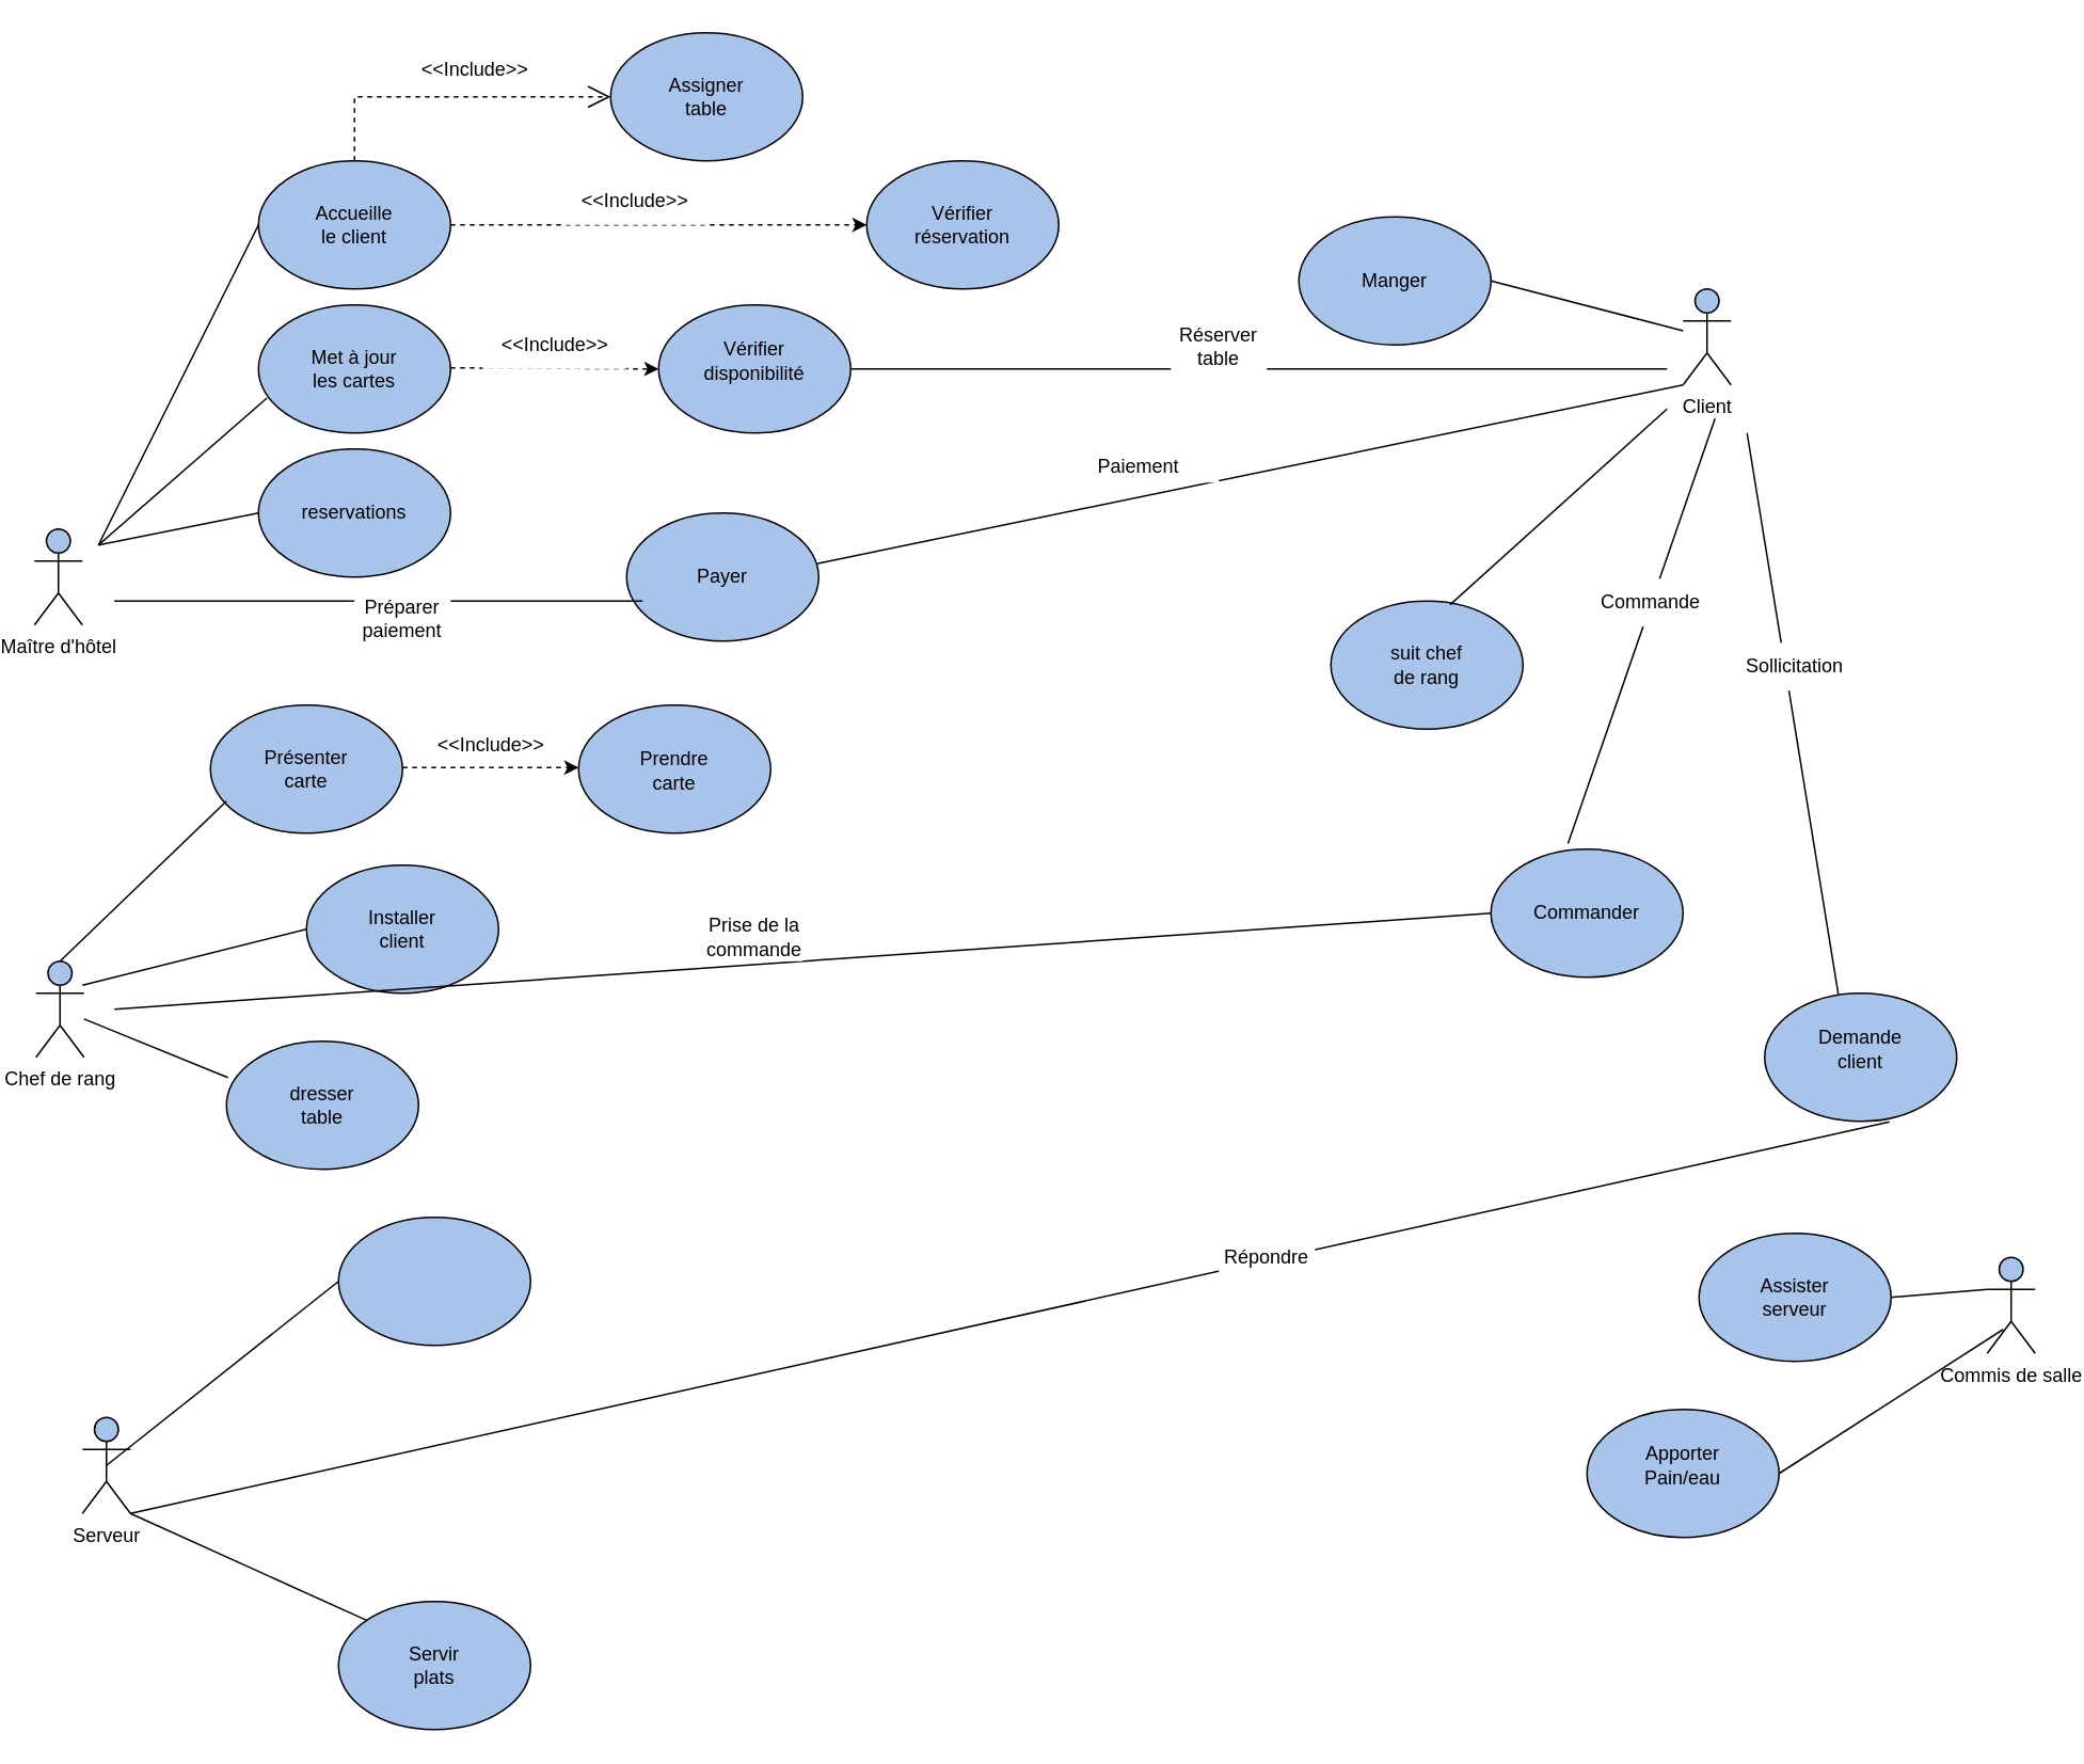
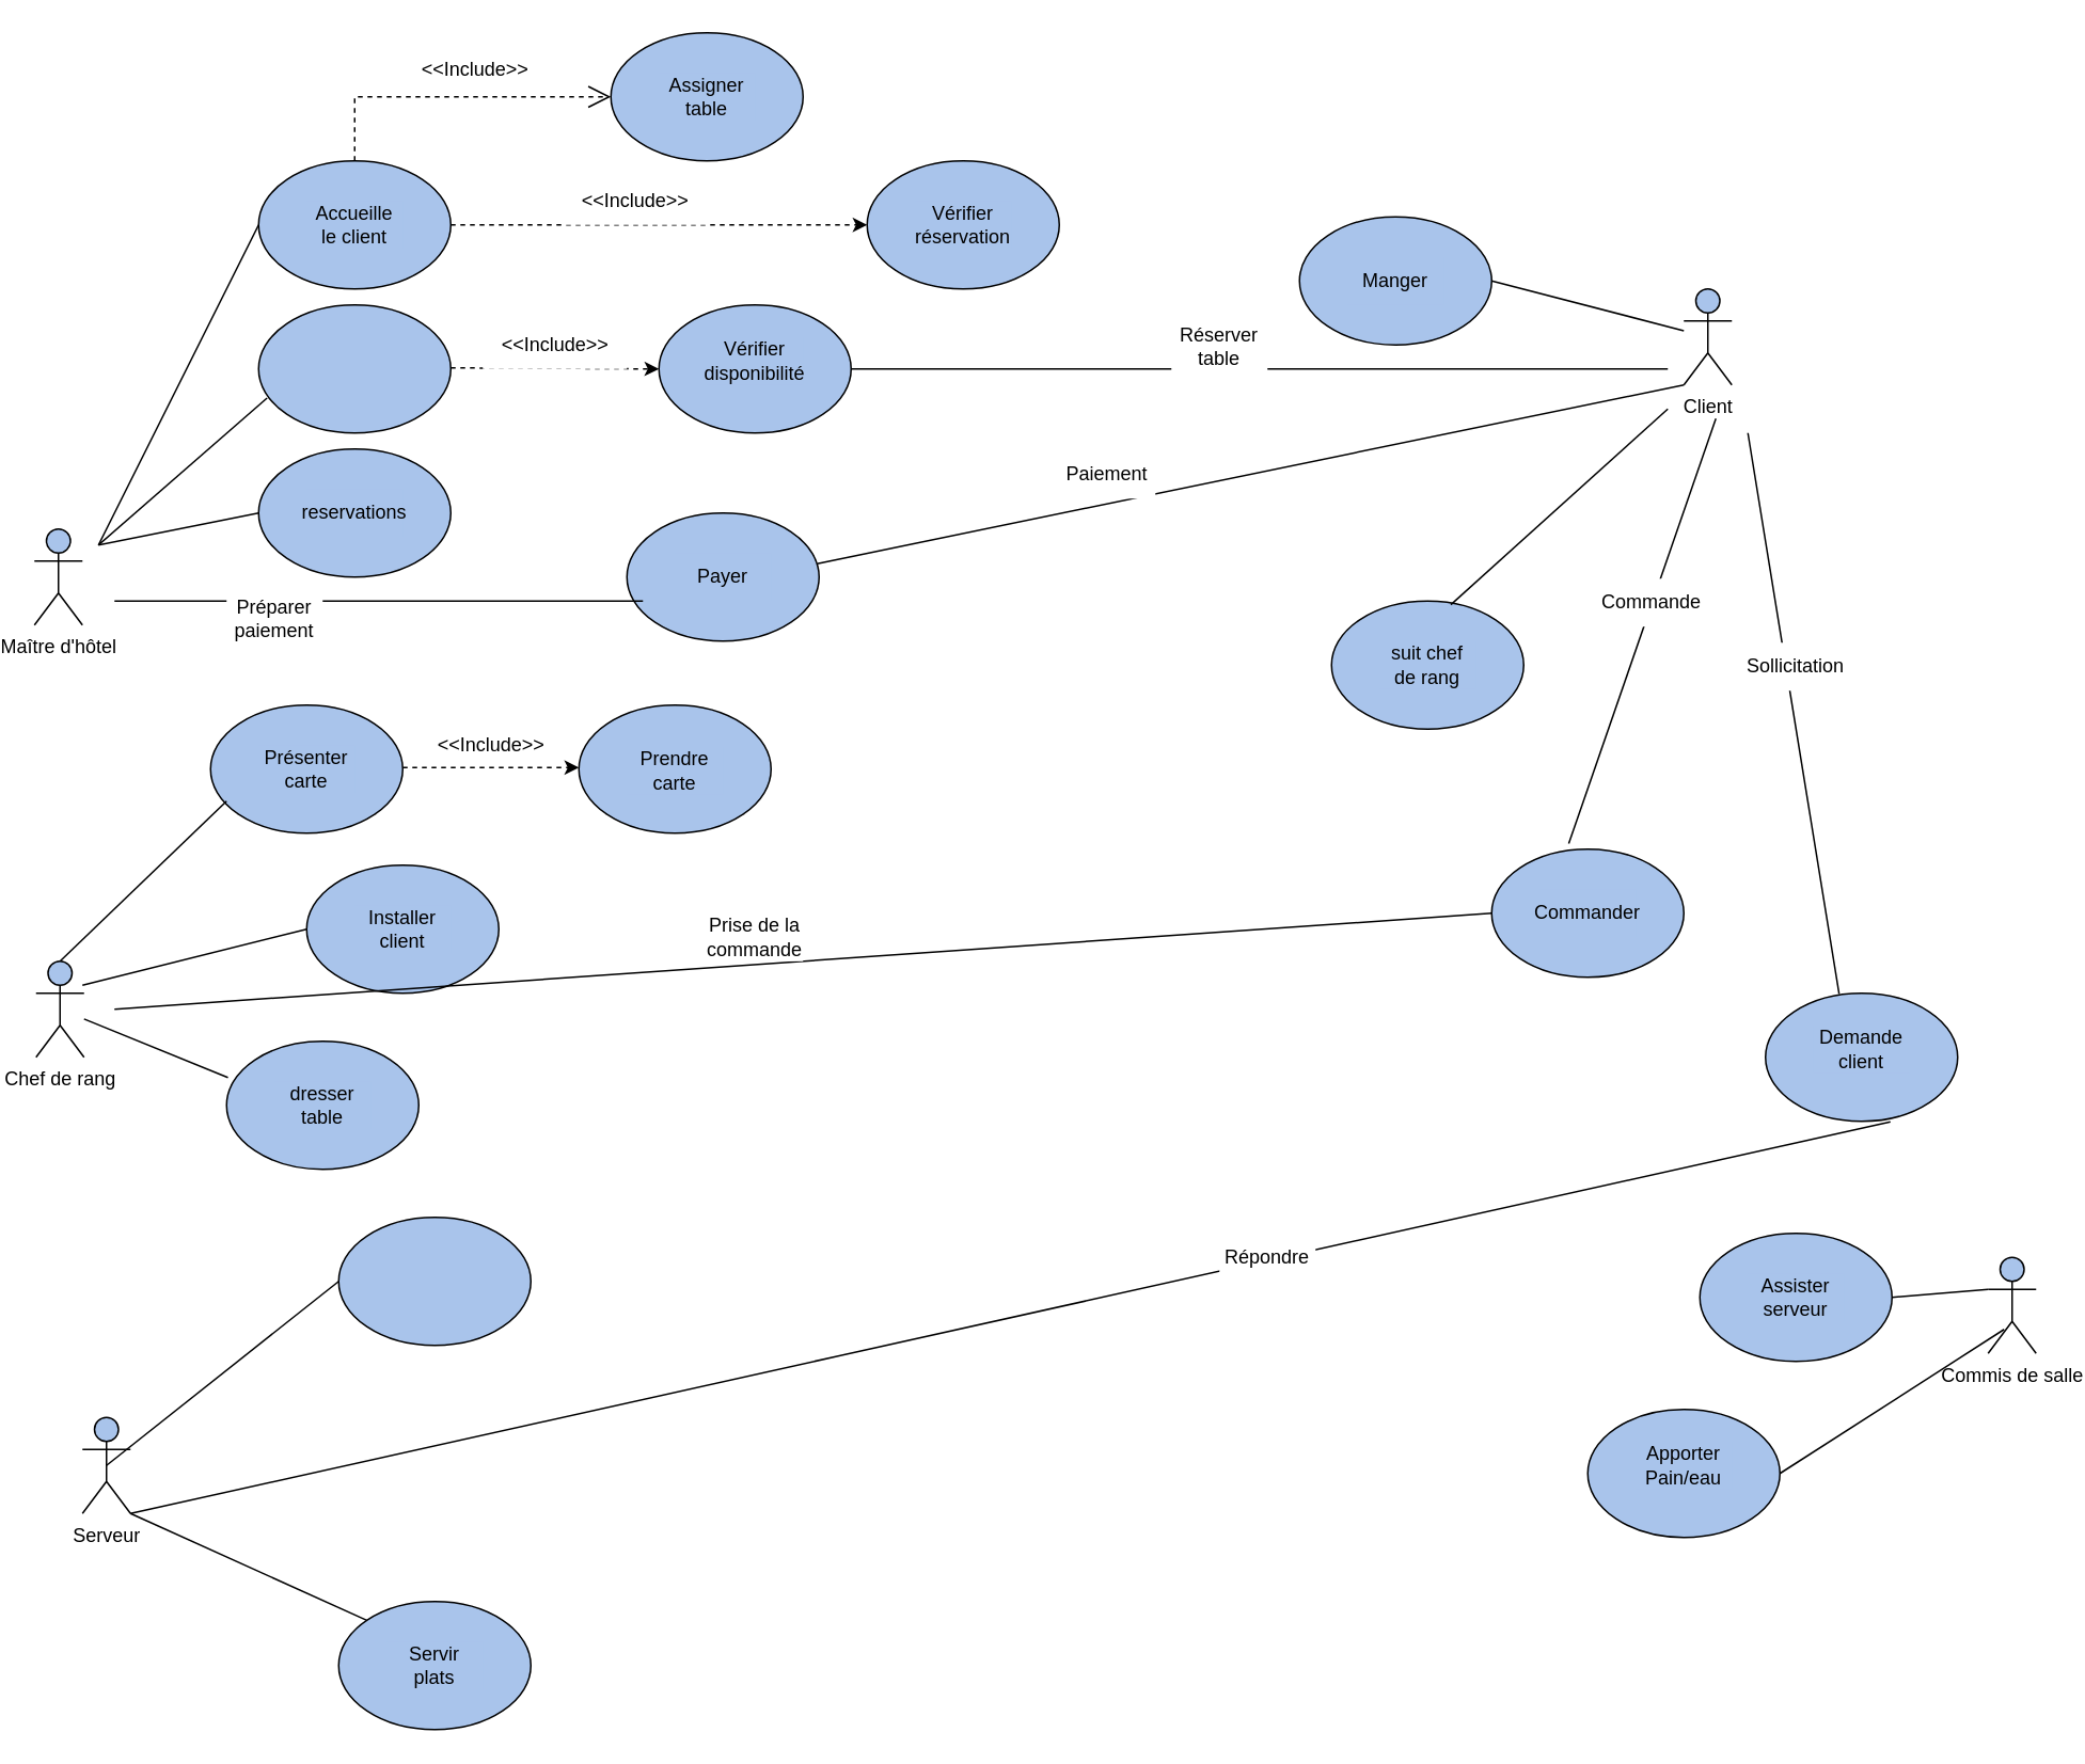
- <mxCell id="6" value="Met à jour les cartes" style="text;html=1;align=center;verticalAlign=middle;whiteSpace=wrap;rounded=0;fillColor=#A9C4EB;" parent="1" vertex="1"><mxGeometry x="190" y="215" width="60" height="30" as="geometry" /></mxCell>
- <mxCell id="35" value="Paiement" style="text;html=1;align=center;verticalAlign=middle;whiteSpace=wrap;rounded=0;fillColor=#FFFFFF;" parent="1" vertex="1"><mxGeometry x="660" y="281" width="100" height="20" as="geometry" /></mxCell>
+ <mxCell id="35" value="Paiement" style="text;html=1;align=center;verticalAlign=middle;whiteSpace=wrap;rounded=0;fillColor=#FFFFFF;" parent="1" vertex="1"><mxGeometry x="660" y="281" width="60" height="30" as="geometry" /></mxCell>
- <mxCell id="15" value="Préparer paiement" style="text;html=1;align=center;verticalAlign=middle;whiteSpace=wrap;rounded=0;fillColor=#FFFFFF;" parent="1" vertex="1"><mxGeometry x="220" y="371" width="60" height="30" as="geometry" /></mxCell>
+ <mxCell id="15" value="Préparer paiement" style="text;html=1;align=center;verticalAlign=middle;whiteSpace=wrap;rounded=0;fillColor=#FFFFFF;" parent="1" vertex="1"><mxGeometry x="140" y="371" width="60" height="30" as="geometry" /></mxCell>
